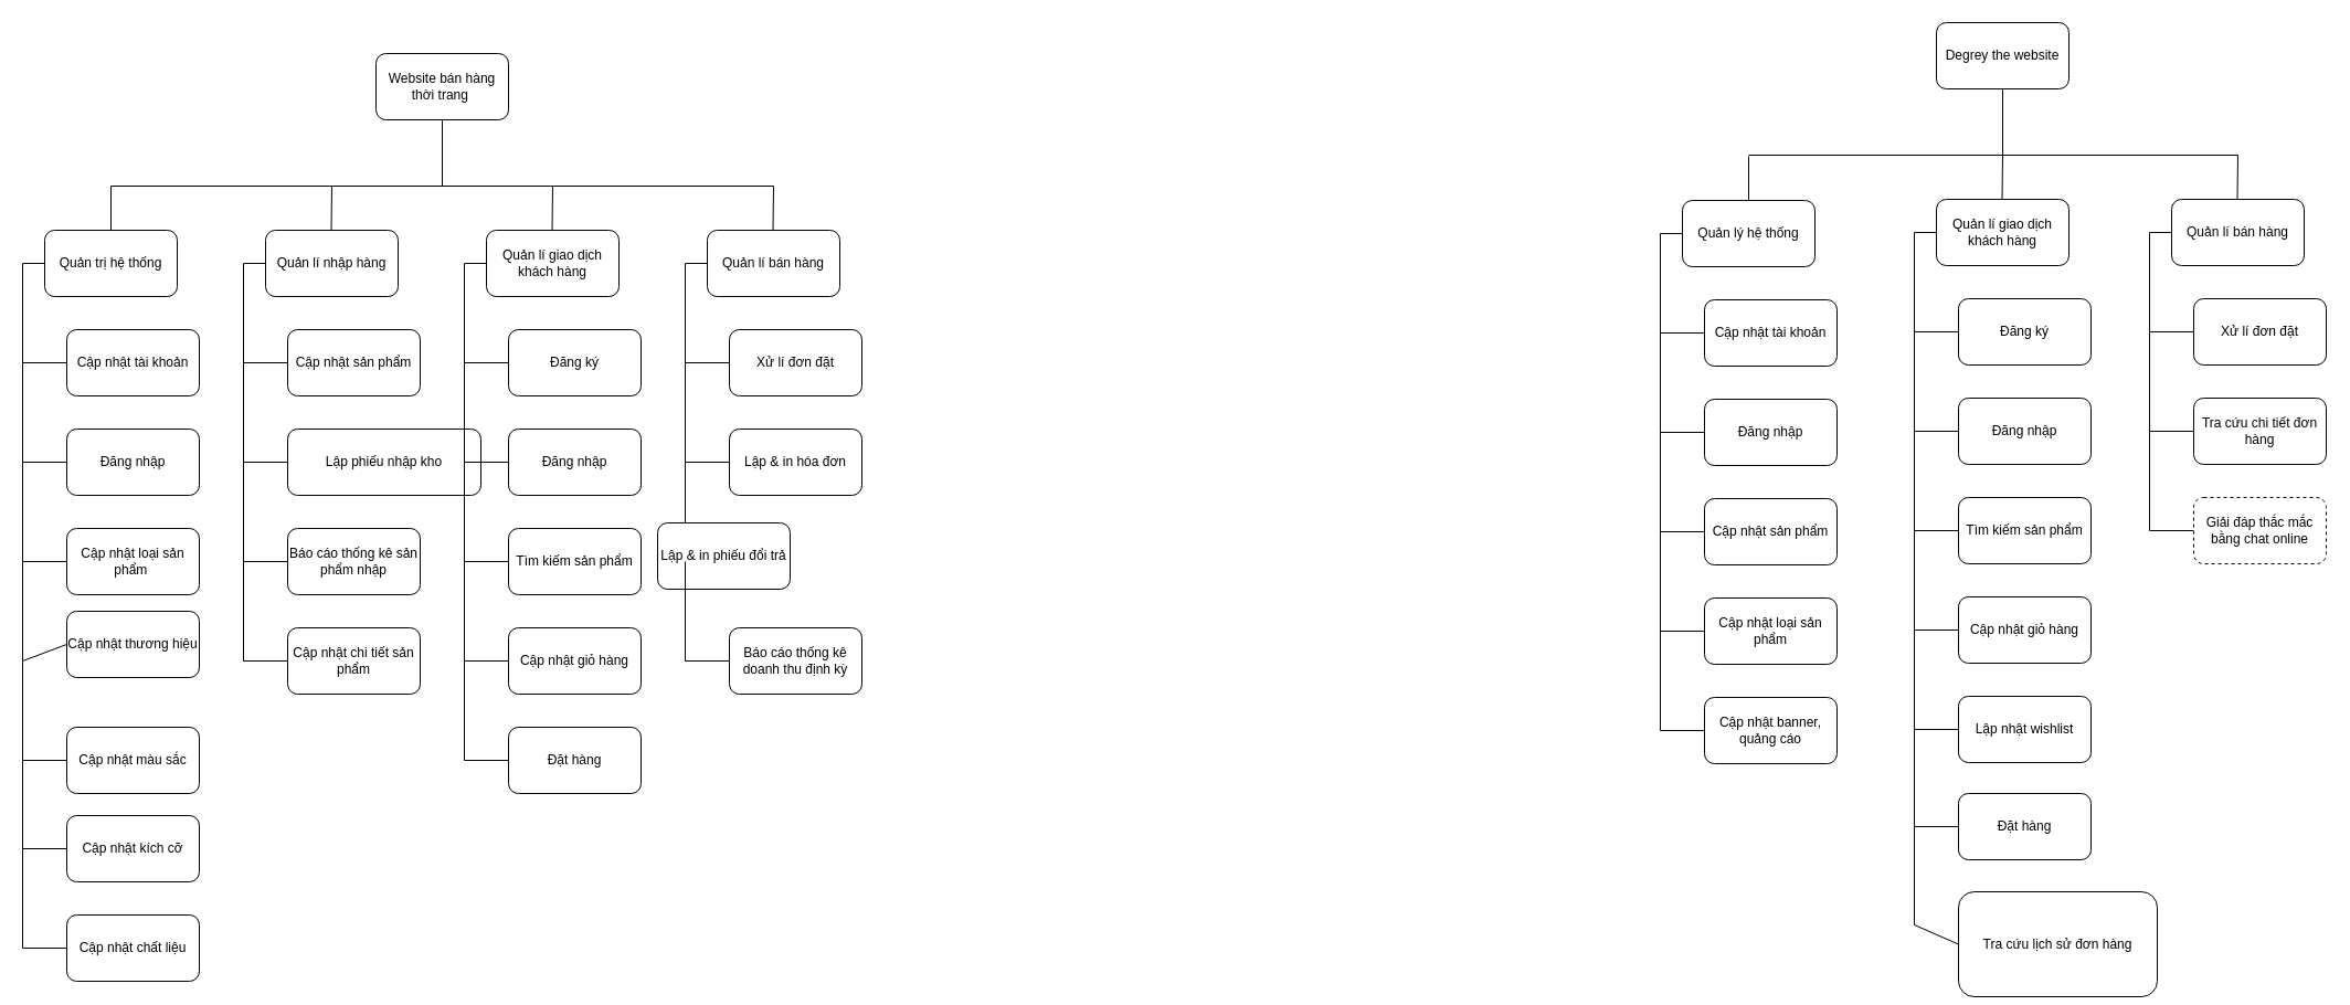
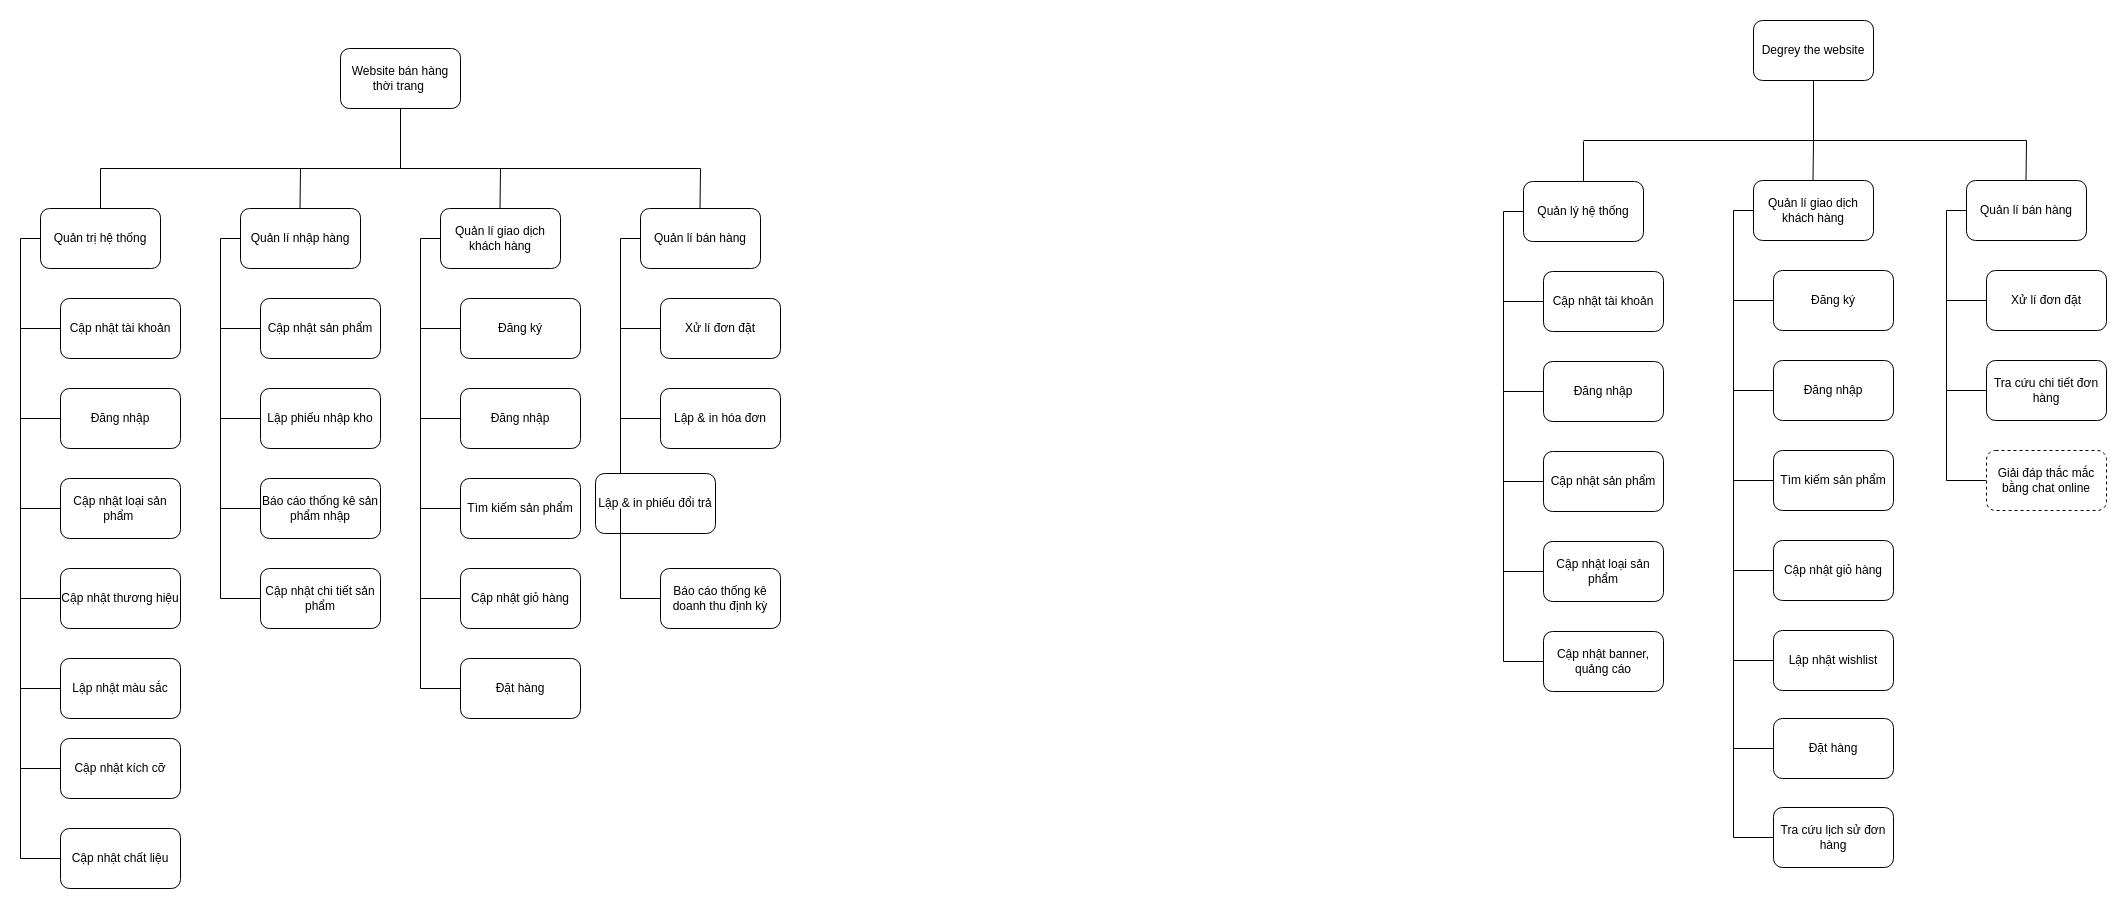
- <mxCell id="28" value="Lập phiếu nhập kho" style="rounded=1;whiteSpace=wrap;html=1;" parent="1" vertex="1"><mxGeometry x="260" y="388" width="175" height="60" as="geometry" /></mxCell>
+ <mxCell id="28" value="Lập phiếu nhập kho" style="rounded=1;whiteSpace=wrap;html=1;" parent="1" vertex="1"><mxGeometry x="260" y="388" width="120" height="60" as="geometry" /></mxCell>
- <mxCell id="26" value="Cập nhật thương hiệu" style="rounded=1;whiteSpace=wrap;html=1;" parent="1" vertex="1"><mxGeometry x="60" y="553" width="120" height="60" as="geometry" /></mxCell>
+ <mxCell id="26" value="Cập nhật thương hiệu" style="rounded=1;whiteSpace=wrap;html=1;" parent="1" vertex="1"><mxGeometry x="60" y="568" width="120" height="60" as="geometry" /></mxCell>
- <mxCell id="48" value="Cập nhật màu sắc" style="rounded=1;whiteSpace=wrap;html=1;" parent="1" vertex="1"><mxGeometry x="60" y="658" width="120" height="60" as="geometry" /></mxCell>
+ <mxCell id="48" value="Lập nhật màu sắc" style="rounded=1;whiteSpace=wrap;html=1;" parent="1" vertex="1"><mxGeometry x="60" y="658" width="120" height="60" as="geometry" /></mxCell>
- <mxCell id="91" value="Tra cứu lịch sử đơn hàng" style="rounded=1;whiteSpace=wrap;html=1;" parent="1" vertex="1"><mxGeometry x="1773" y="807" width="180" height="95" as="geometry" /></mxCell>
+ <mxCell id="91" value="Tra cứu lịch sử đơn hàng" style="rounded=1;whiteSpace=wrap;html=1;" parent="1" vertex="1"><mxGeometry x="1773" y="807" width="120" height="60" as="geometry" /></mxCell>
